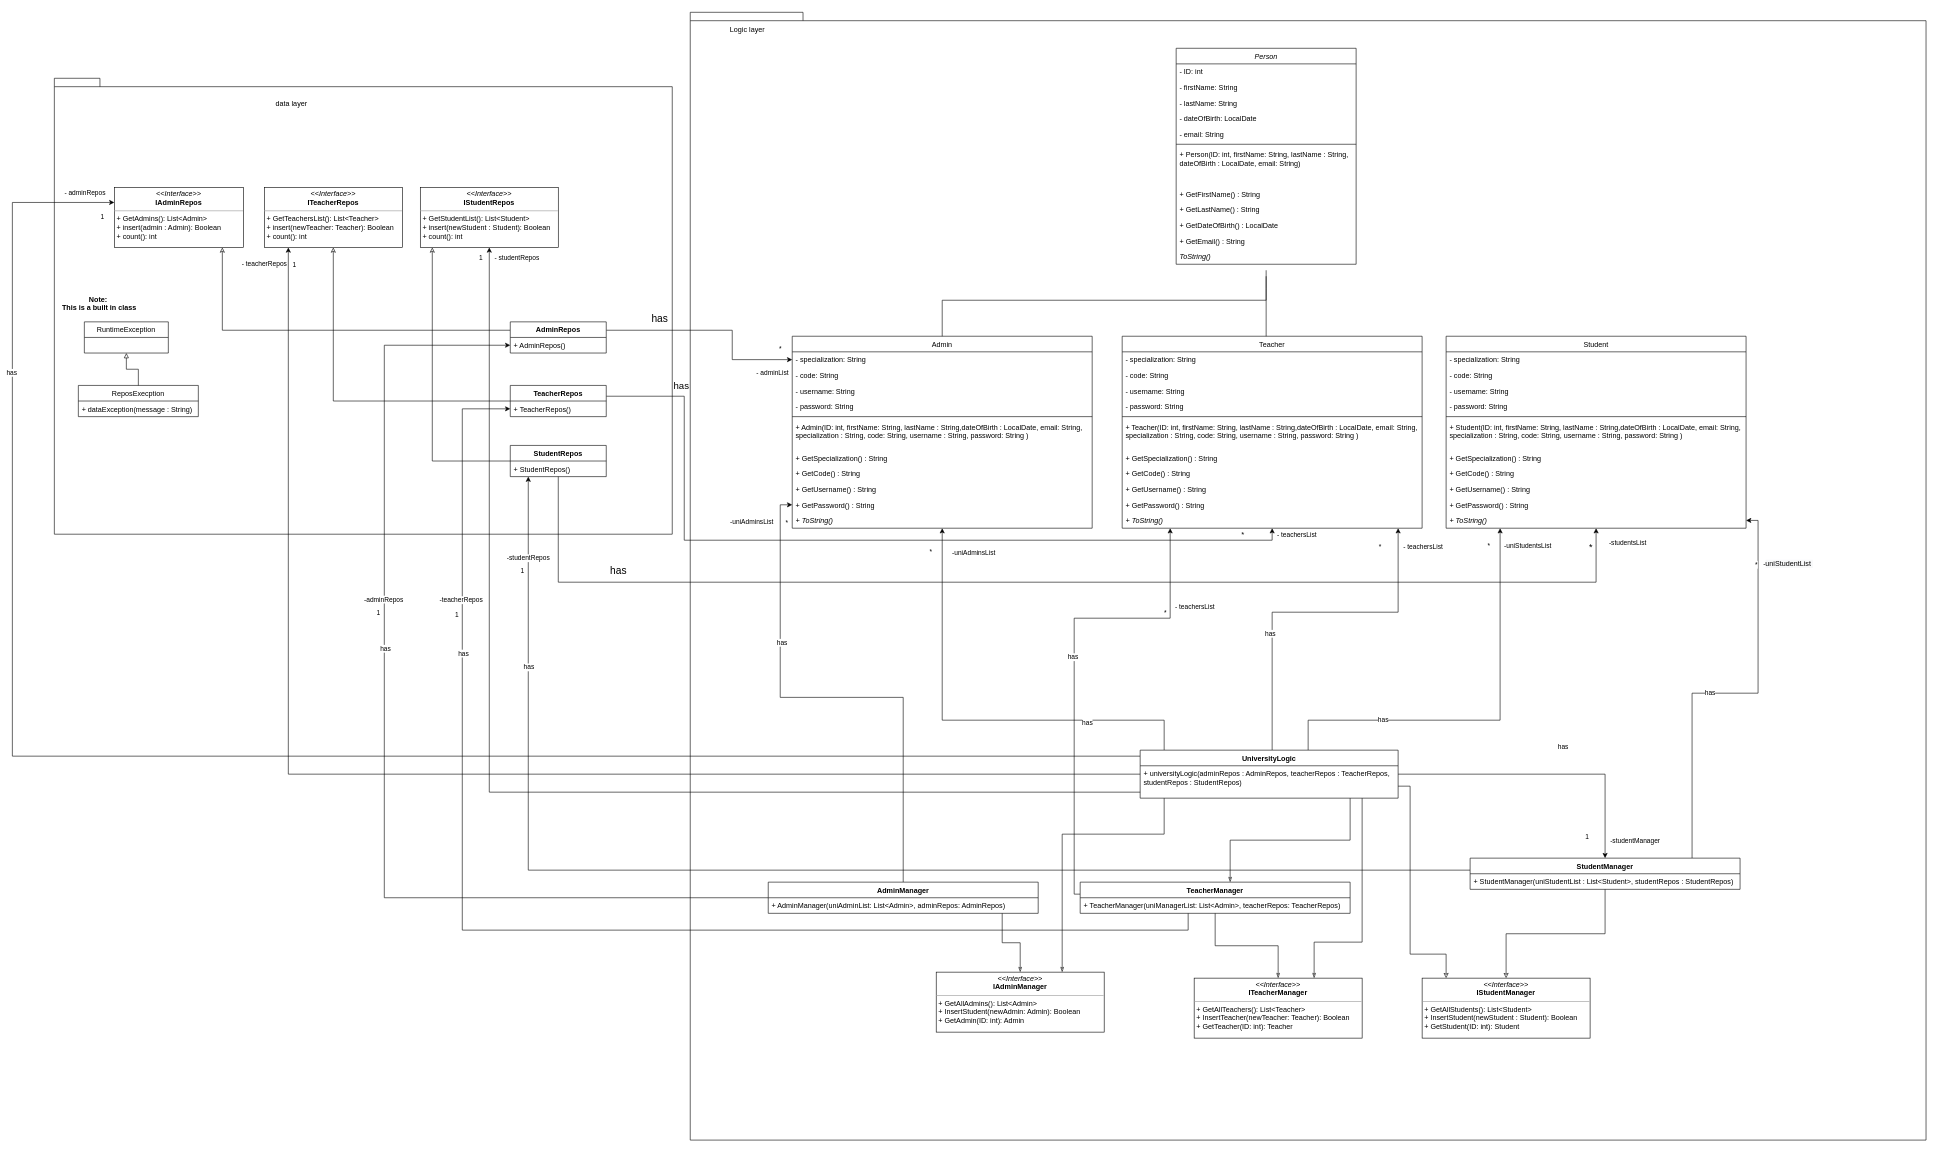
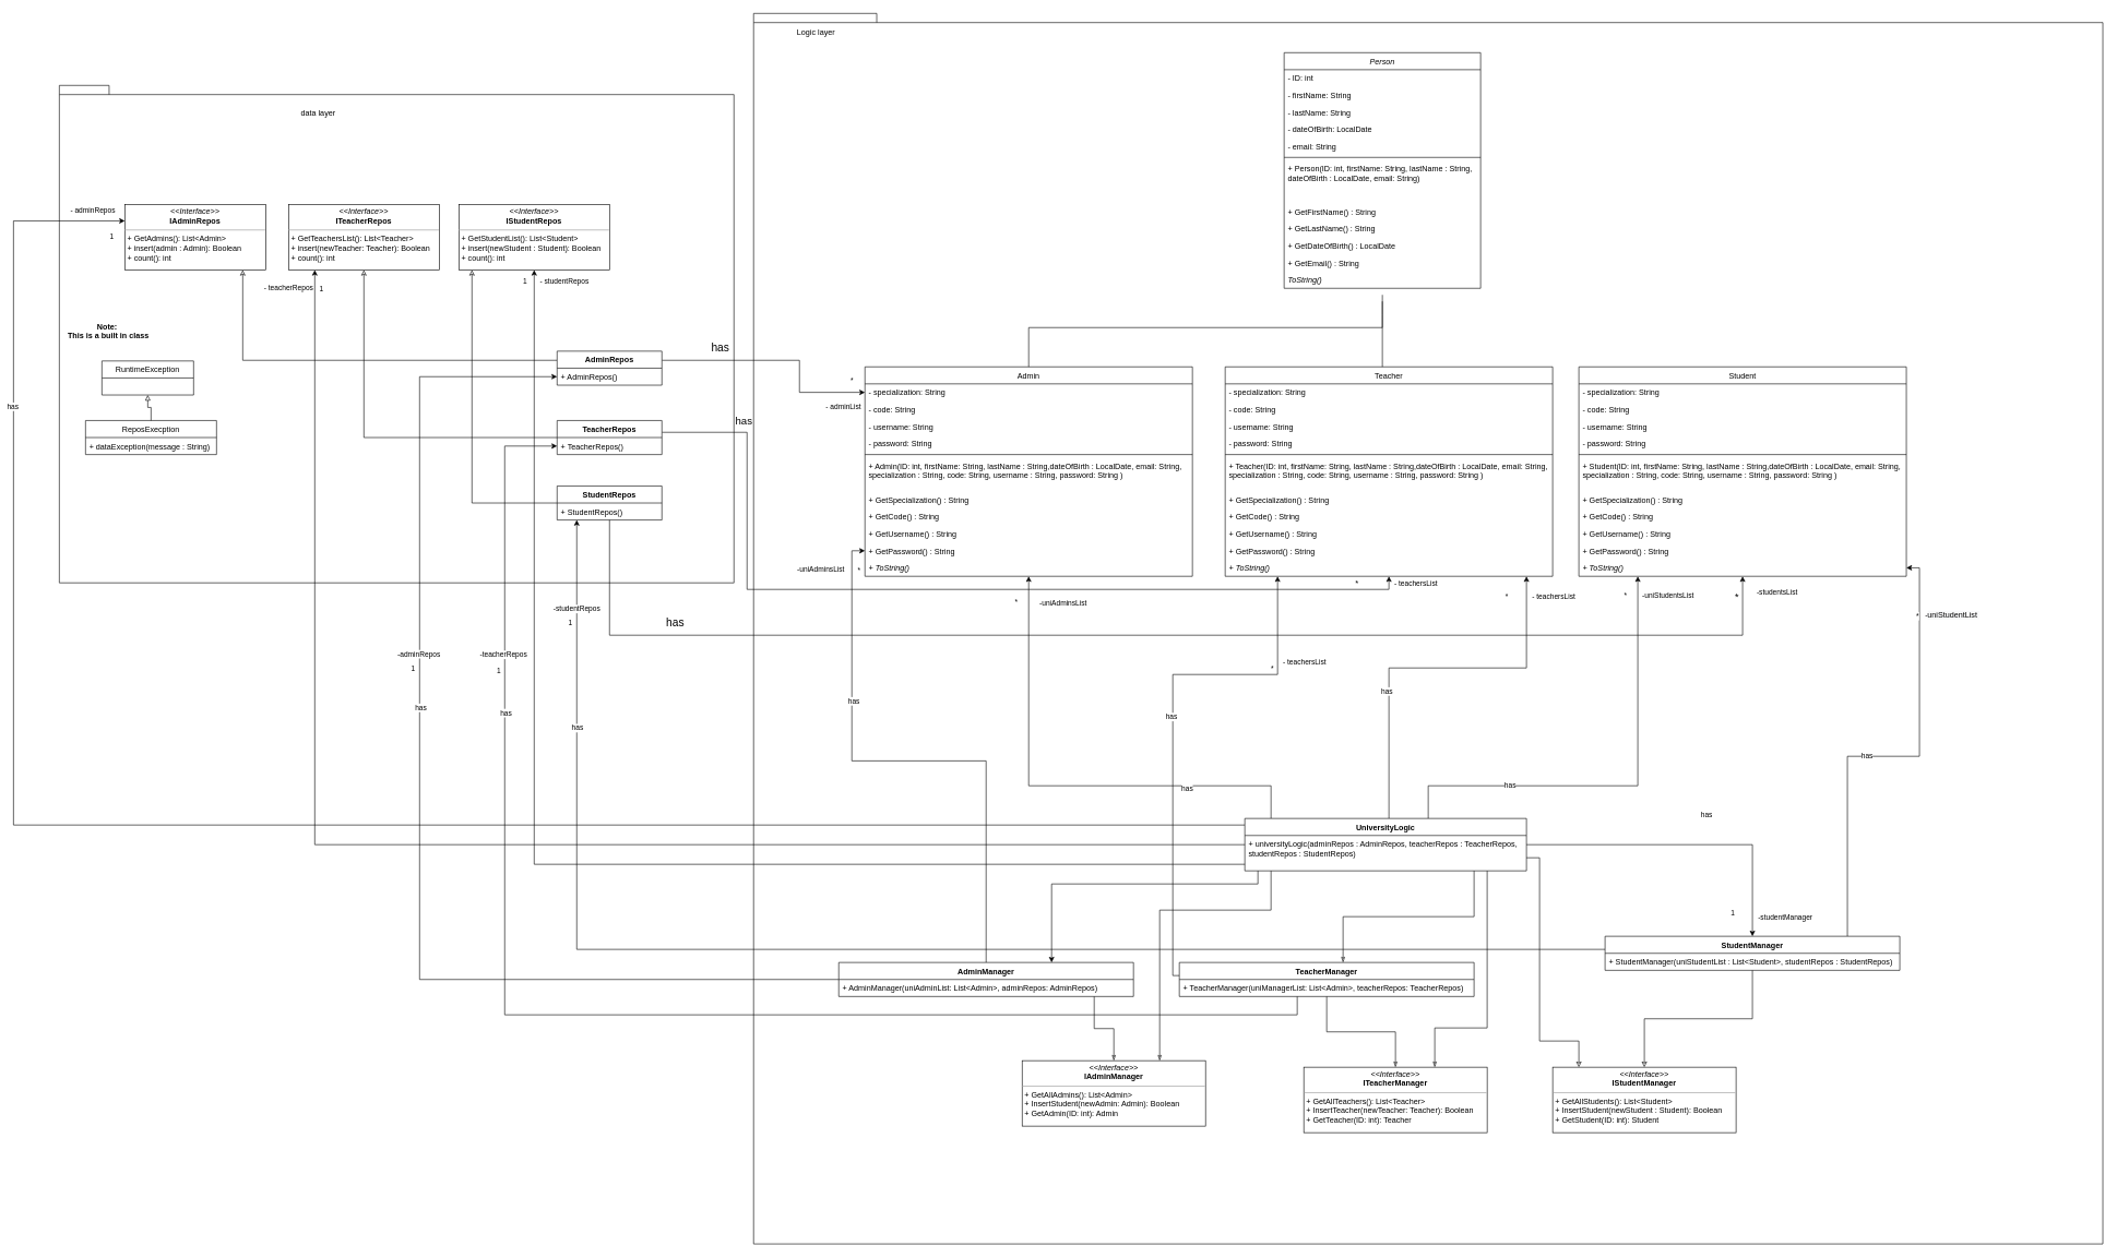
- <mxCell id="33" value="RuntimeException" style="swimlane;fontStyle=0;childLayout=stackLayout;horizontal=1;startSize=26;fillColor=none;horizontalStack=0;resizeParent=1;resizeParentMax=0;resizeLast=0;collapsible=1;marginBottom=0;" parent="1" vertex="1"><mxGeometry x="140" y="536" width="140" height="52" as="geometry" /></mxCell>
+ <mxCell id="33" value="RuntimeException" style="swimlane;fontStyle=0;childLayout=stackLayout;horizontal=1;startSize=26;fillColor=none;horizontalStack=0;resizeParent=1;resizeParentMax=0;resizeLast=0;collapsible=1;marginBottom=0;" parent="1" vertex="1"><mxGeometry x="155" y="551" width="140" height="52" as="geometry" /></mxCell>
+ <mxCell id="63" style="edgeStyle=orthogonalEdgeStyle;rounded=0;orthogonalLoop=1;jettySize=auto;html=1;endArrow=classic;endFill=1;" edge="1" parent="1" source="67" target="142"><mxGeometry relative="1" as="geometry"><Array as="points"><mxPoint x="1920" y="1350" /><mxPoint x="1605" y="1350" /></Array></mxGeometry></mxCell>
